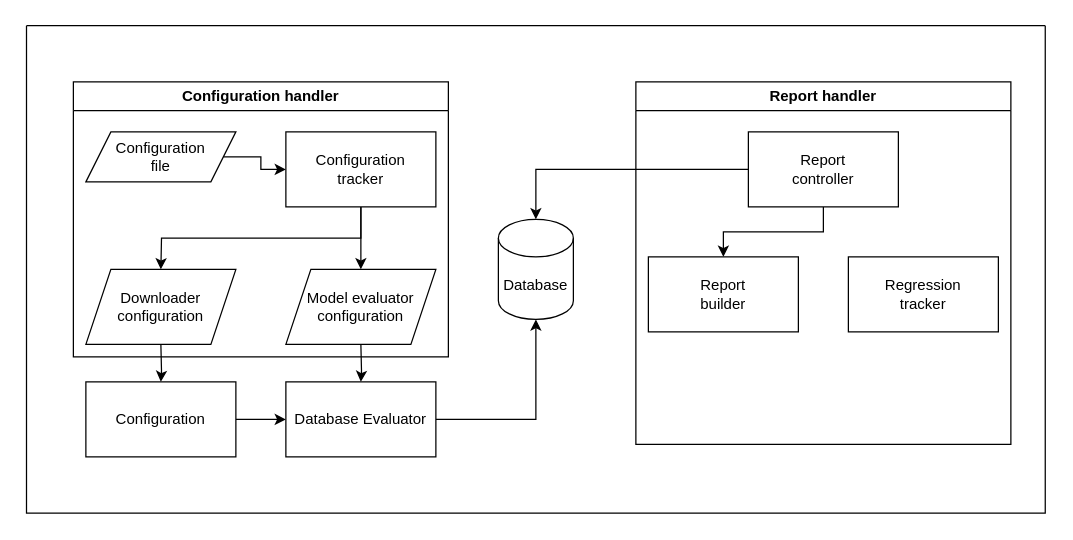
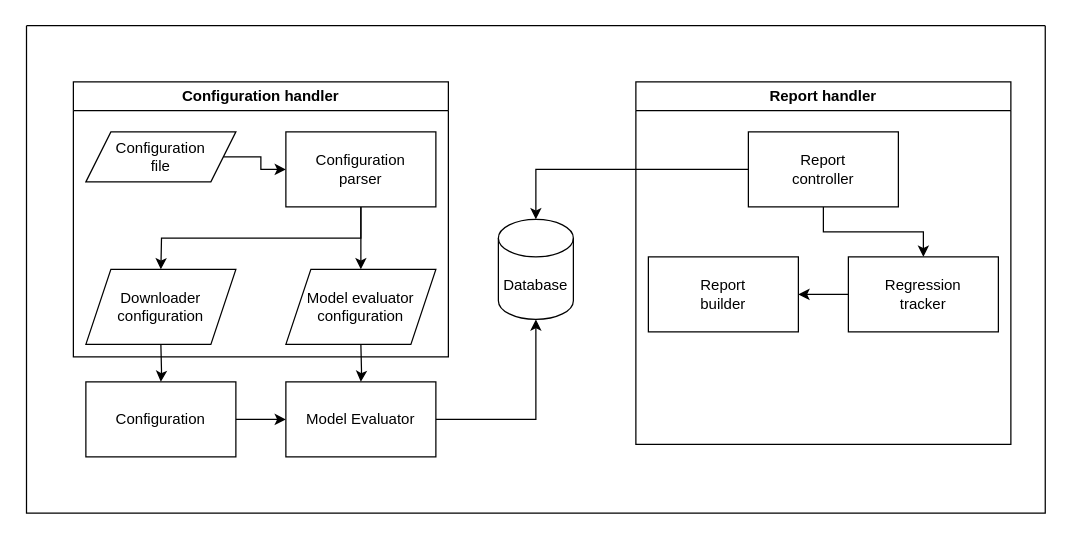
- <mxCell id="11" value="Configuration&lt;div&gt;tracker&lt;/div&gt;" style="rounded=0;whiteSpace=wrap;html=1;" parent="7" vertex="1"><mxGeometry x="170" y="40" width="120" height="60" as="geometry" /></mxCell>
+ <mxCell id="11" value="Configuration&lt;div&gt;parser&lt;/div&gt;" style="rounded=0;whiteSpace=wrap;html=1;" parent="7" vertex="1"><mxGeometry x="170" y="40" width="120" height="60" as="geometry" /></mxCell>
- <mxCell id="18" style="edgeStyle=orthogonalEdgeStyle;rounded=0;orthogonalLoop=1;jettySize=auto;html=1;" parent="17" source="20" target="21" edge="1"><mxGeometry relative="1" as="geometry" /></mxCell>
+ <mxCell id="19" style="edgeStyle=orthogonalEdgeStyle;rounded=0;orthogonalLoop=1;jettySize=auto;html=1;" parent="17" source="20" target="23" edge="1"><mxGeometry relative="1" as="geometry" /></mxCell>
+ <mxCell id="22" style="edgeStyle=orthogonalEdgeStyle;rounded=0;orthogonalLoop=1;jettySize=auto;html=1;" edge="1" parent="17" source="23" target="21"><mxGeometry relative="1" as="geometry" /></mxCell>
- <mxCell id="5" value="Database Evaluator" style="rounded=0;whiteSpace=wrap;html=1;" parent="1" vertex="1"><mxGeometry x="228" y="305" width="120" height="60" as="geometry" /></mxCell>
+ <mxCell id="5" value="Model Evaluator" style="rounded=0;whiteSpace=wrap;html=1;" parent="1" vertex="1"><mxGeometry x="228" y="305" width="120" height="60" as="geometry" /></mxCell>
